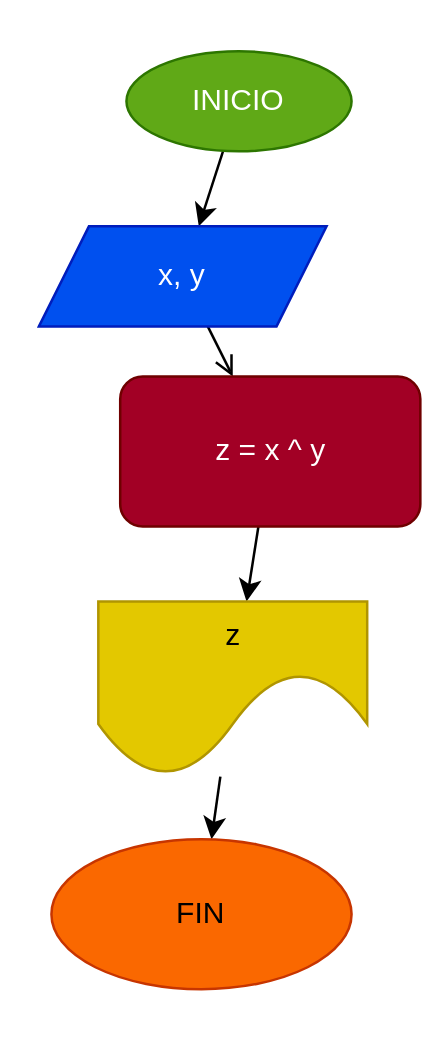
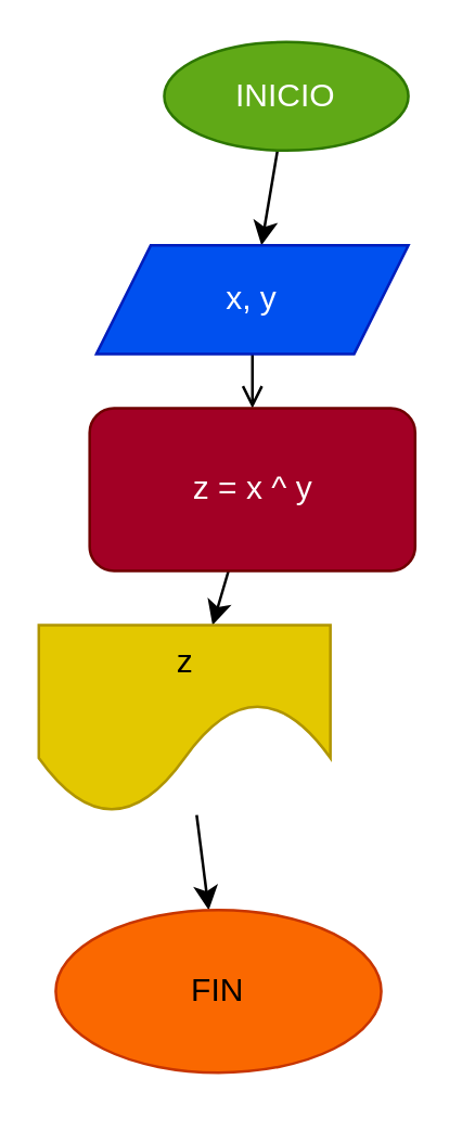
- <mxCell id="3" value="INICIO" style="ellipse;whiteSpace=wrap;html=1;fillColor=#60a917;fontColor=#ffffff;strokeColor=#2D7600;" vertex="1" parent="1"><mxGeometry x="50" y="20" width="90" height="40" as="geometry" /></mxCell>
+ <mxCell id="3" value="INICIO" style="ellipse;whiteSpace=wrap;html=1;fillColor=#60a917;fontColor=#ffffff;strokeColor=#2D7600;" vertex="1" parent="1"><mxGeometry x="60" y="15" width="90" height="40" as="geometry" /></mxCell>
- <mxCell id="5" value="x, y" style="shape=parallelogram;perimeter=parallelogramPerimeter;whiteSpace=wrap;html=1;fixedSize=1;fillColor=#0050ef;strokeColor=#001DBC;fontColor=#ffffff;" vertex="1" parent="1"><mxGeometry x="15" y="90" width="115" height="40" as="geometry" /></mxCell>
+ <mxCell id="5" value="x, y" style="shape=parallelogram;perimeter=parallelogramPerimeter;whiteSpace=wrap;html=1;fixedSize=1;fillColor=#0050ef;strokeColor=#001DBC;fontColor=#ffffff;" vertex="1" parent="1"><mxGeometry x="35" y="90" width="115" height="40" as="geometry" /></mxCell>
- <mxCell id="7" value="z = x ^ y" style="rounded=1;whiteSpace=wrap;html=1;fillColor=#a20025;strokeColor=#6F0000;fontColor=#ffffff;" vertex="1" parent="1"><mxGeometry x="47.5" y="150" width="120" height="60" as="geometry" /></mxCell>
+ <mxCell id="7" value="z = x ^ y" style="rounded=1;whiteSpace=wrap;html=1;fillColor=#a20025;strokeColor=#6F0000;fontColor=#ffffff;" vertex="1" parent="1"><mxGeometry x="32.5" y="150" width="120" height="60" as="geometry" /></mxCell>
- <mxCell id="9" value="z" style="shape=document;whiteSpace=wrap;html=1;boundedLbl=1;fillColor=#e3c800;strokeColor=#B09500;fontColor=#000000;rounded=1;size=0.6;" vertex="1" parent="1"><mxGeometry x="38.75" y="240" width="107.5" height="70" as="geometry" /></mxCell>
+ <mxCell id="9" value="z" style="shape=document;whiteSpace=wrap;html=1;boundedLbl=1;fillColor=#e3c800;strokeColor=#B09500;fontColor=#000000;rounded=1;size=0.6;" vertex="1" parent="1"><mxGeometry x="13.75" y="230" width="107.5" height="70" as="geometry" /></mxCell>
